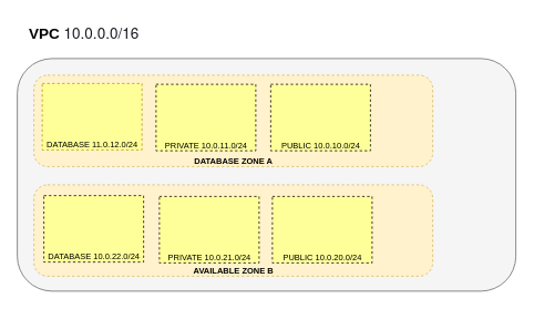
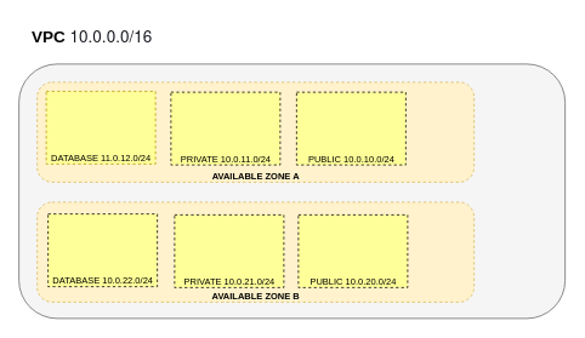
- <mxCell id="6" value="&lt;b&gt;DATABASE ZONE A&lt;/b&gt;" style="text;html=1;align=center;verticalAlign=middle;resizable=0;points=[];autosize=1;strokeColor=none;fillColor=none;fontSize=10;" vertex="1" parent="1"><mxGeometry x="220" y="178" width="120" height="30" as="geometry" /></mxCell>
+ <mxCell id="6" value="&lt;b&gt;AVAILABLE ZONE A&lt;/b&gt;" style="text;html=1;align=center;verticalAlign=middle;resizable=0;points=[];autosize=1;strokeColor=none;fillColor=none;fontSize=10;" vertex="1" parent="1"><mxGeometry x="220" y="178" width="120" height="30" as="geometry" /></mxCell>
